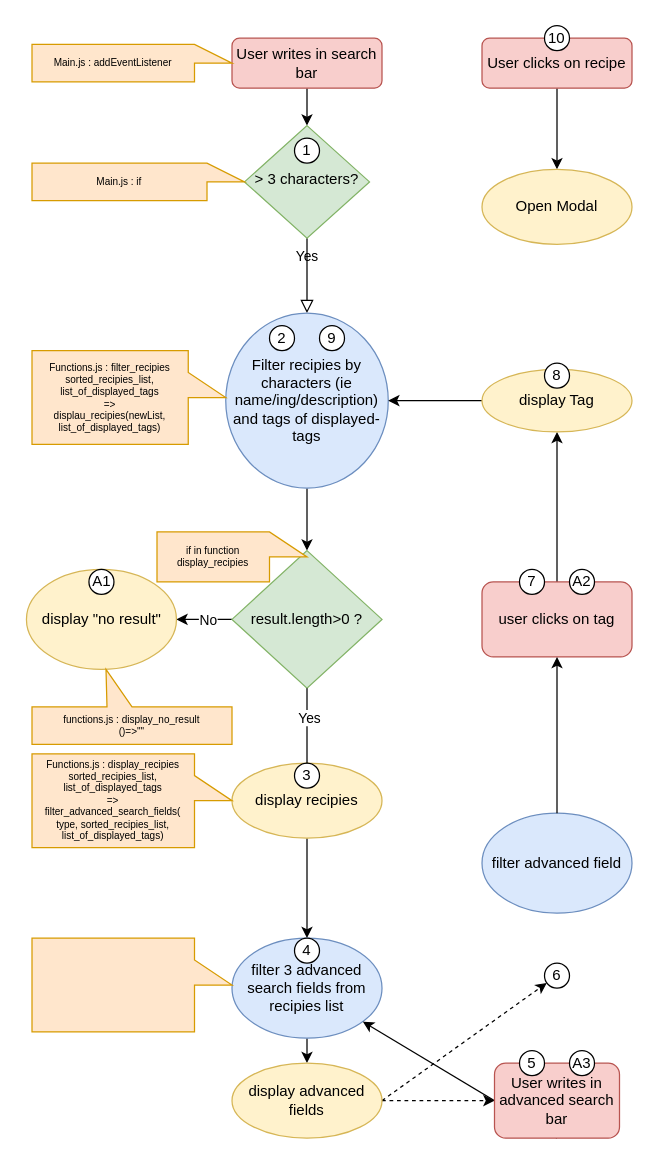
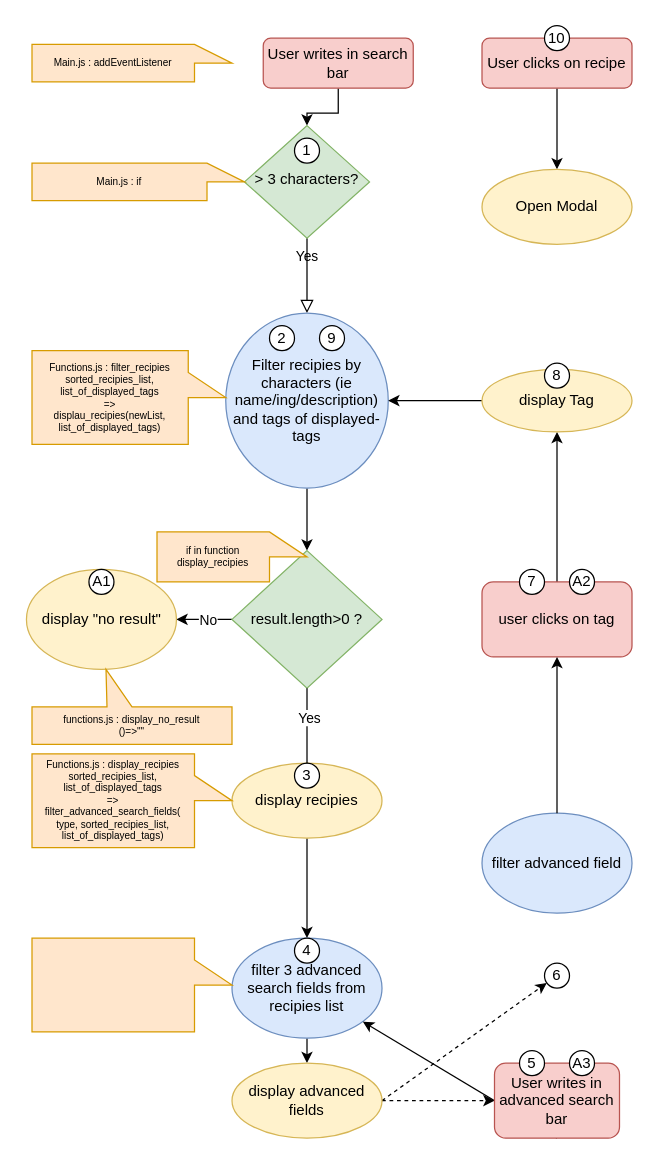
- <mxCell id="4" value="User writes in search bar" style="rounded=1;whiteSpace=wrap;html=1;fontSize=12;glass=0;strokeWidth=1;shadow=0;fillColor=#f8cecc;strokeColor=#b85450;" parent="1" vertex="1"><mxGeometry x="185" y="30" width="120" height="40" as="geometry" /></mxCell>
+ <mxCell id="4" value="User writes in search bar" style="rounded=1;whiteSpace=wrap;html=1;fontSize=12;glass=0;strokeWidth=1;shadow=0;fillColor=#f8cecc;strokeColor=#b85450;" parent="1" vertex="1"><mxGeometry x="210" y="30" width="120" height="40" as="geometry" /></mxCell>
